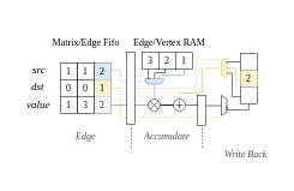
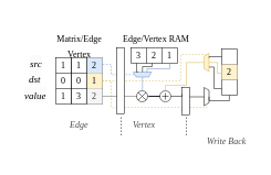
- <mxCell id="2" value="&lt;span style=&quot;border-color: var(--border-color); color: rgb(0, 0, 0); font-family: &amp;quot;Linux Libertine&amp;quot;; font-variant-ligatures: normal; font-variant-caps: normal; font-weight: 400; letter-spacing: normal; orphans: 2; text-indent: 0px; text-transform: none; widows: 2; word-spacing: 0px; -webkit-text-stroke-width: 0px; text-decoration-thickness: initial; text-decoration-style: initial; text-decoration-color: initial;&quot;&gt;&lt;font style=&quot;font-size: 8px;&quot;&gt;Matrix/Edge Fifo&lt;/font&gt;&lt;/span&gt;" style="text;whiteSpace=wrap;html=1;align=center;" parent="1" vertex="1"><mxGeometry x="40" y="20" width="63" height="27" as="geometry" /></mxCell>
+ <mxCell id="2" value="&lt;span style=&quot;border-color: var(--border-color); color: rgb(0, 0, 0); font-family: &amp;quot;Linux Libertine&amp;quot;; font-variant-ligatures: normal; font-variant-caps: normal; font-weight: 400; letter-spacing: normal; orphans: 2; text-indent: 0px; text-transform: none; widows: 2; word-spacing: 0px; -webkit-text-stroke-width: 0px; text-decoration-thickness: initial; text-decoration-style: initial; text-decoration-color: initial;&quot;&gt;&lt;font style=&quot;font-size: 8px;&quot;&gt;Matrix/Edge Vertex&lt;/font&gt;&lt;/span&gt;" style="text;whiteSpace=wrap;html=1;align=center;" parent="1" vertex="1"><mxGeometry x="40" y="20" width="63" height="27" as="geometry" /></mxCell>
- <mxCell id="8" value="&lt;span style=&quot;font-family: &amp;quot;Linux Libertine&amp;quot;; text-align: center;&quot;&gt;&lt;font color=&quot;#4d4d4d&quot; style=&quot;font-size: 8px;&quot;&gt;&lt;i&gt;Accumulate&lt;/i&gt;&lt;/font&gt;&lt;/span&gt;" style="text;whiteSpace=wrap;html=1;" parent="1" vertex="1"><mxGeometry x="118" y="98" width="42" height="20" as="geometry" /></mxCell>
+ <mxCell id="8" value="&lt;span style=&quot;font-family: &amp;quot;Linux Libertine&amp;quot;; text-align: center;&quot;&gt;&lt;font color=&quot;#4d4d4d&quot; style=&quot;font-size: 8px;&quot;&gt;&lt;i&gt;Vertex&lt;/i&gt;&lt;/font&gt;&lt;/span&gt;" style="text;whiteSpace=wrap;html=1;" parent="1" vertex="1"><mxGeometry x="118" y="98" width="42" height="20" as="geometry" /></mxCell>
